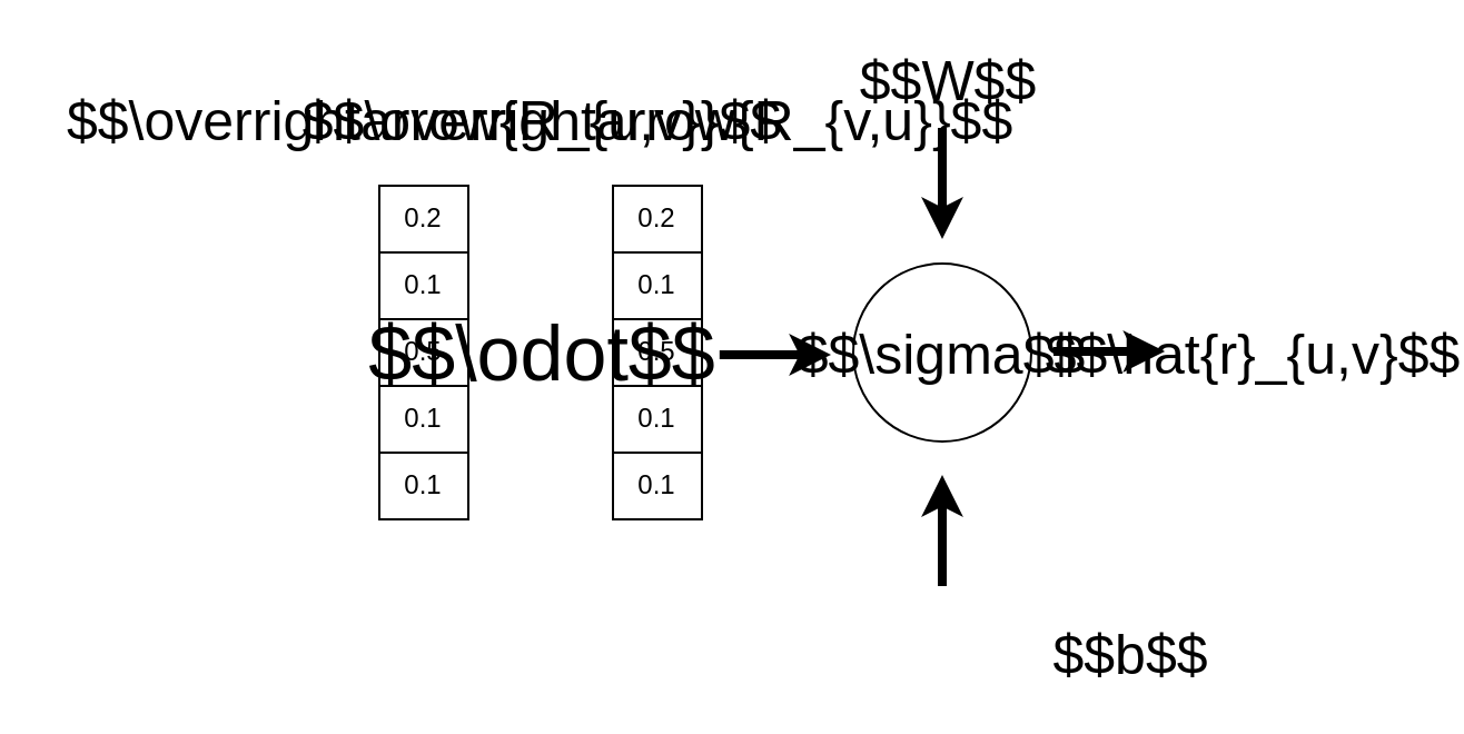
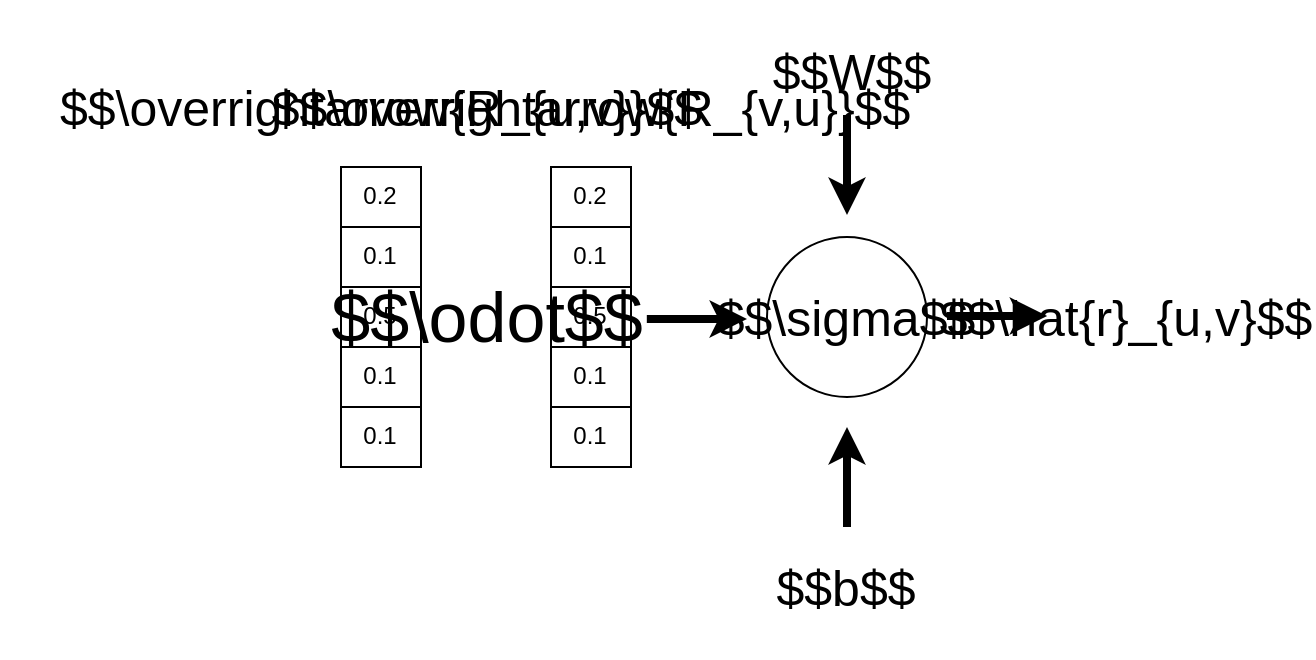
- <mxCell id="34" value="&lt;font style=&quot;font-size: 25px;&quot;&gt;$$b$$&lt;/font&gt;" style="text;html=1;strokeColor=none;fillColor=none;align=center;verticalAlign=middle;whiteSpace=wrap;rounded=0;" vertex="1" parent="1"><mxGeometry x="478" y="278" width="60" height="30" as="geometry" /></mxCell>
+ <mxCell id="34" value="&lt;font style=&quot;font-size: 25px;&quot;&gt;$$b$$&lt;/font&gt;" style="text;html=1;strokeColor=none;fillColor=none;align=center;verticalAlign=middle;whiteSpace=wrap;rounded=0;" vertex="1" parent="1"><mxGeometry x="393" y="278" width="60" height="30" as="geometry" /></mxCell>
